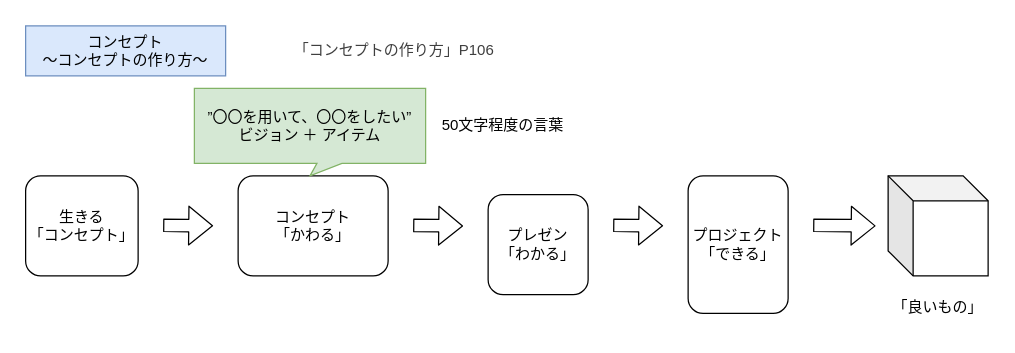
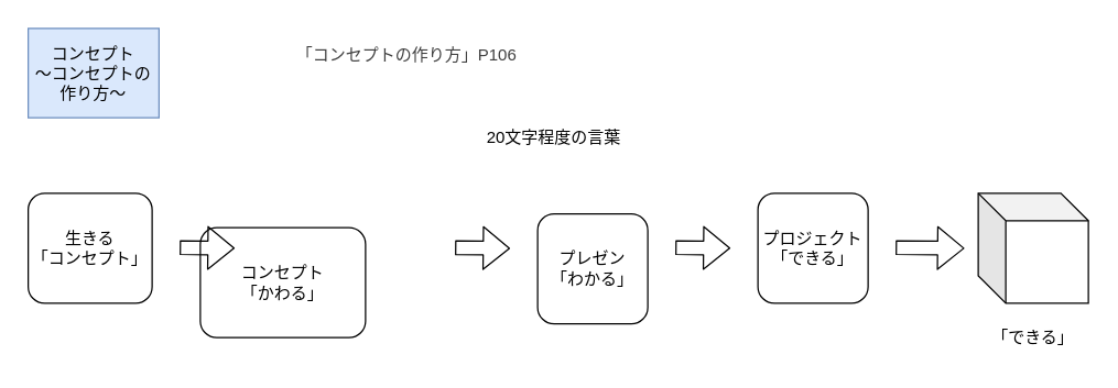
- <mxCell id="2" value="コンセプト&lt;div&gt;～コンセプトの作り方～&lt;/div&gt;" style="text;html=1;align=center;verticalAlign=middle;whiteSpace=wrap;rounded=0;fillColor=#dae8fc;strokeColor=#6c8ebf;" parent="1" vertex="1"><mxGeometry x="20" y="20" width="160" height="40" as="geometry" /></mxCell>
+ <mxCell id="2" value="コンセプト&lt;div&gt;～コンセプトの作り方～&lt;/div&gt;" style="text;html=1;align=center;verticalAlign=middle;whiteSpace=wrap;rounded=0;fillColor=#dae8fc;strokeColor=#6c8ebf;" parent="1" vertex="1"><mxGeometry x="20" y="20" width="95" height="65" as="geometry" /></mxCell>
- <mxCell id="15" value="&lt;span style=&quot;color: rgb(63, 63, 63);&quot;&gt;「コンセプトの作り方」P106&lt;/span&gt;" style="text;html=1;align=center;verticalAlign=middle;whiteSpace=wrap;rounded=0;" vertex="1" parent="1"><mxGeometry x="230" y="25" width="170" height="30" as="geometry" /></mxCell>
+ <mxCell id="15" value="&lt;span style=&quot;color: rgb(63, 63, 63);&quot;&gt;「コンセプトの作り方」P106&lt;/span&gt;" style="text;html=1;align=center;verticalAlign=middle;whiteSpace=wrap;rounded=0;" vertex="1" parent="1"><mxGeometry x="210" y="25" width="170" height="30" as="geometry" /></mxCell>
- <mxCell id="14" value="50文字程度の言葉" style="text;html=1;align=center;verticalAlign=middle;whiteSpace=wrap;rounded=0;" vertex="1" parent="1"><mxGeometry x="344" y="80" width="116" height="40" as="geometry" /></mxCell>
+ <mxCell id="14" value="20文字程度の言葉" style="text;html=1;align=center;verticalAlign=middle;whiteSpace=wrap;rounded=0;" vertex="1" parent="1"><mxGeometry x="344" y="80" width="116" height="40" as="geometry" /></mxCell>
- <mxCell id="13" value="&lt;span style=&quot;color: rgb(0, 0, 0);&quot;&gt;”〇〇を用いて、〇〇をしたい”&lt;/span&gt;&lt;div&gt;&lt;span style=&quot;color: rgb(0, 0, 0);&quot;&gt;ビジョン ＋ アイテム&lt;/span&gt;&lt;/div&gt;" style="shape=callout;whiteSpace=wrap;html=1;perimeter=calloutPerimeter;size=10;position=0.53;fillColor=#d5e8d4;strokeColor=#82b366;" vertex="1" parent="1"><mxGeometry x="155" y="70" width="185" height="70" as="geometry" /></mxCell>
- <mxCell id="3" value="コンセプト&lt;div&gt;「かわる」&lt;/div&gt;" style="rounded=1;whiteSpace=wrap;html=1;" parent="1" vertex="1"><mxGeometry x="190" y="140" width="120" height="80" as="geometry" /></mxCell>
+ <mxCell id="3" value="コンセプト&lt;div&gt;「かわる」&lt;/div&gt;" style="rounded=1;whiteSpace=wrap;html=1;" parent="1" vertex="1"><mxGeometry x="145" y="165" width="120" height="80" as="geometry" /></mxCell>
- <mxCell id="8" value="プロジェクト&lt;div&gt;「できる」&lt;/div&gt;" style="rounded=1;whiteSpace=wrap;html=1;" vertex="1" parent="1"><mxGeometry x="550" y="140" width="80" height="110" as="geometry" /></mxCell>
+ <mxCell id="8" value="プロジェクト&lt;div&gt;「できる」&lt;/div&gt;" style="rounded=1;whiteSpace=wrap;html=1;" vertex="1" parent="1"><mxGeometry x="550" y="140" width="80" height="80" as="geometry" /></mxCell>
- <mxCell id="12" value="「良いもの」" style="text;html=1;align=center;verticalAlign=middle;whiteSpace=wrap;rounded=0;" vertex="1" parent="1"><mxGeometry x="710" y="230" width="80" height="30" as="geometry" /></mxCell>
+ <mxCell id="12" value="「できる」" style="text;html=1;align=center;verticalAlign=middle;whiteSpace=wrap;rounded=0;" vertex="1" parent="1"><mxGeometry x="710" y="230" width="80" height="30" as="geometry" /></mxCell>
